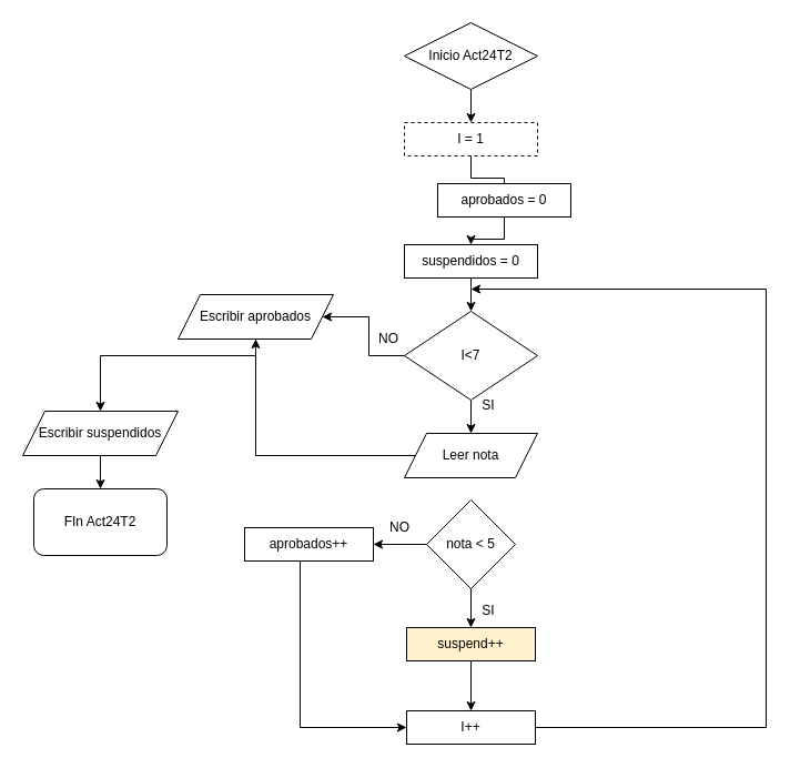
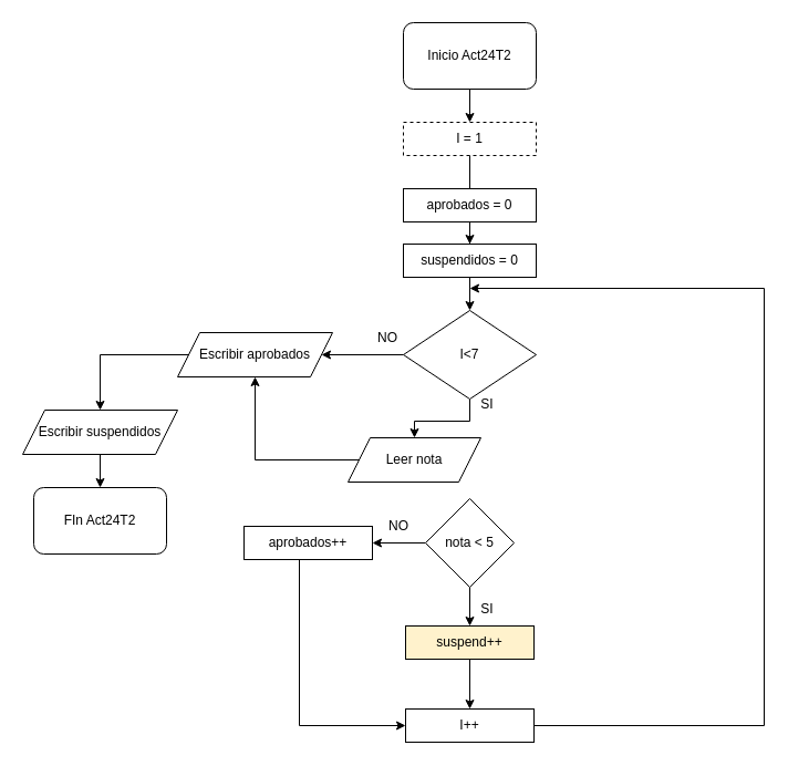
- <mxCell id="3" value="Inicio Act24T2" style="rhombus;whiteSpace=wrap;html=1;" vertex="1" parent="1"><mxGeometry x="364" y="20" width="120" height="60" as="geometry" /></mxCell>
+ <mxCell id="3" value="Inicio Act24T2" style="rounded=1;whiteSpace=wrap;html=1;" vertex="1" parent="1"><mxGeometry x="364" y="20" width="120" height="60" as="geometry" /></mxCell>
- <mxCell id="12" value="aprobados = 0" style="rounded=0;whiteSpace=wrap;html=1;" vertex="1" parent="1"><mxGeometry x="394" y="165" width="120" height="30" as="geometry" /></mxCell>
+ <mxCell id="12" value="aprobados = 0" style="rounded=0;whiteSpace=wrap;html=1;" vertex="1" parent="1"><mxGeometry x="364" y="170" width="120" height="30" as="geometry" /></mxCell>
- <mxCell id="30" value="Escribir aprobados" style="shape=parallelogram;perimeter=parallelogramPerimeter;whiteSpace=wrap;html=1;fixedSize=1;" vertex="1" parent="1"><mxGeometry x="160" y="265" width="140" height="40" as="geometry" /></mxCell>
+ <mxCell id="30" value="Escribir aprobados" style="shape=parallelogram;perimeter=parallelogramPerimeter;whiteSpace=wrap;html=1;fixedSize=1;" vertex="1" parent="1"><mxGeometry x="160" y="300" width="140" height="40" as="geometry" /></mxCell>
- <mxCell id="10" value="Leer nota" style="shape=parallelogram;perimeter=parallelogramPerimeter;whiteSpace=wrap;html=1;fixedSize=1;" vertex="1" parent="1"><mxGeometry x="364" y="390" width="120" height="40" as="geometry" /></mxCell>
+ <mxCell id="10" value="Leer nota" style="shape=parallelogram;perimeter=parallelogramPerimeter;whiteSpace=wrap;html=1;fixedSize=1;" vertex="1" parent="1"><mxGeometry x="314" y="395" width="120" height="40" as="geometry" /></mxCell>
